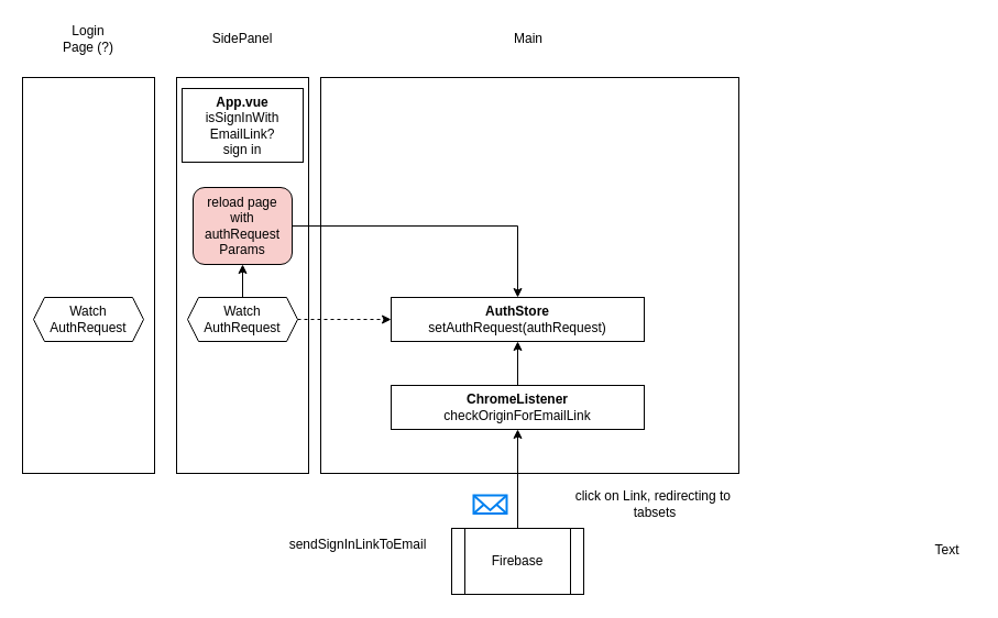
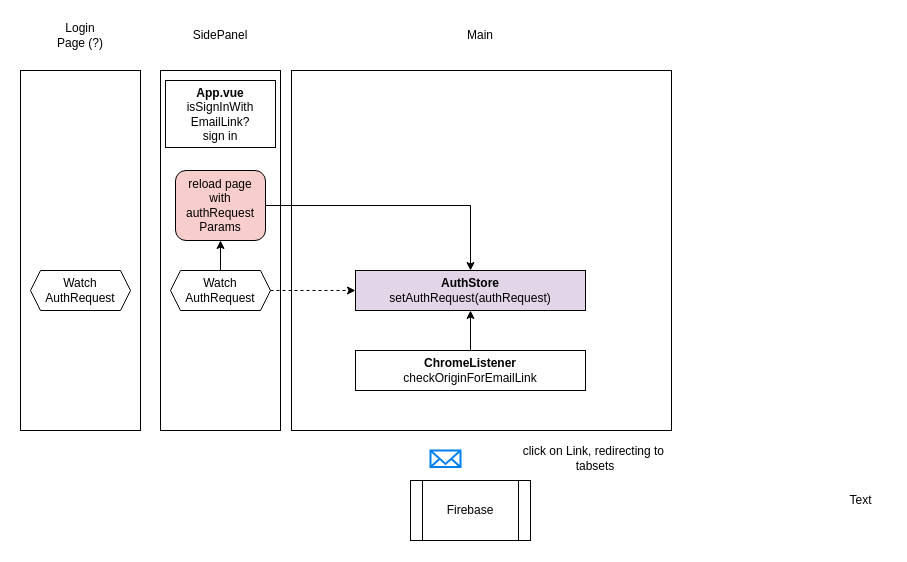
- <mxCell id="16" value="&lt;b&gt;AuthStore&lt;/b&gt;&lt;br&gt;setAuthRequest(authRequest)" style="rounded=0;whiteSpace=wrap;html=1;" vertex="1" parent="1"><mxGeometry x="355" y="270" width="230" height="40" as="geometry" /></mxCell>
+ <mxCell id="16" value="&lt;b&gt;AuthStore&lt;/b&gt;&lt;br&gt;setAuthRequest(authRequest)" style="rounded=0;whiteSpace=wrap;html=1;fillColor=#e1d5e7;" vertex="1" parent="1"><mxGeometry x="355" y="270" width="230" height="40" as="geometry" /></mxCell>
- <mxCell id="14" style="edgeStyle=orthogonalEdgeStyle;rounded=0;orthogonalLoop=1;jettySize=auto;html=1;exitX=0.5;exitY=0;exitDx=0;exitDy=0;" edge="1" parent="1" source="6" target="13"><mxGeometry relative="1" as="geometry" /></mxCell>
- <mxCell id="7" value="sendSignInLinkToEmail" style="text;html=1;strokeColor=none;fillColor=none;align=center;verticalAlign=middle;whiteSpace=wrap;rounded=0;" vertex="1" parent="1"><mxGeometry x="250" y="480" width="150" height="30" as="geometry" /></mxCell>
